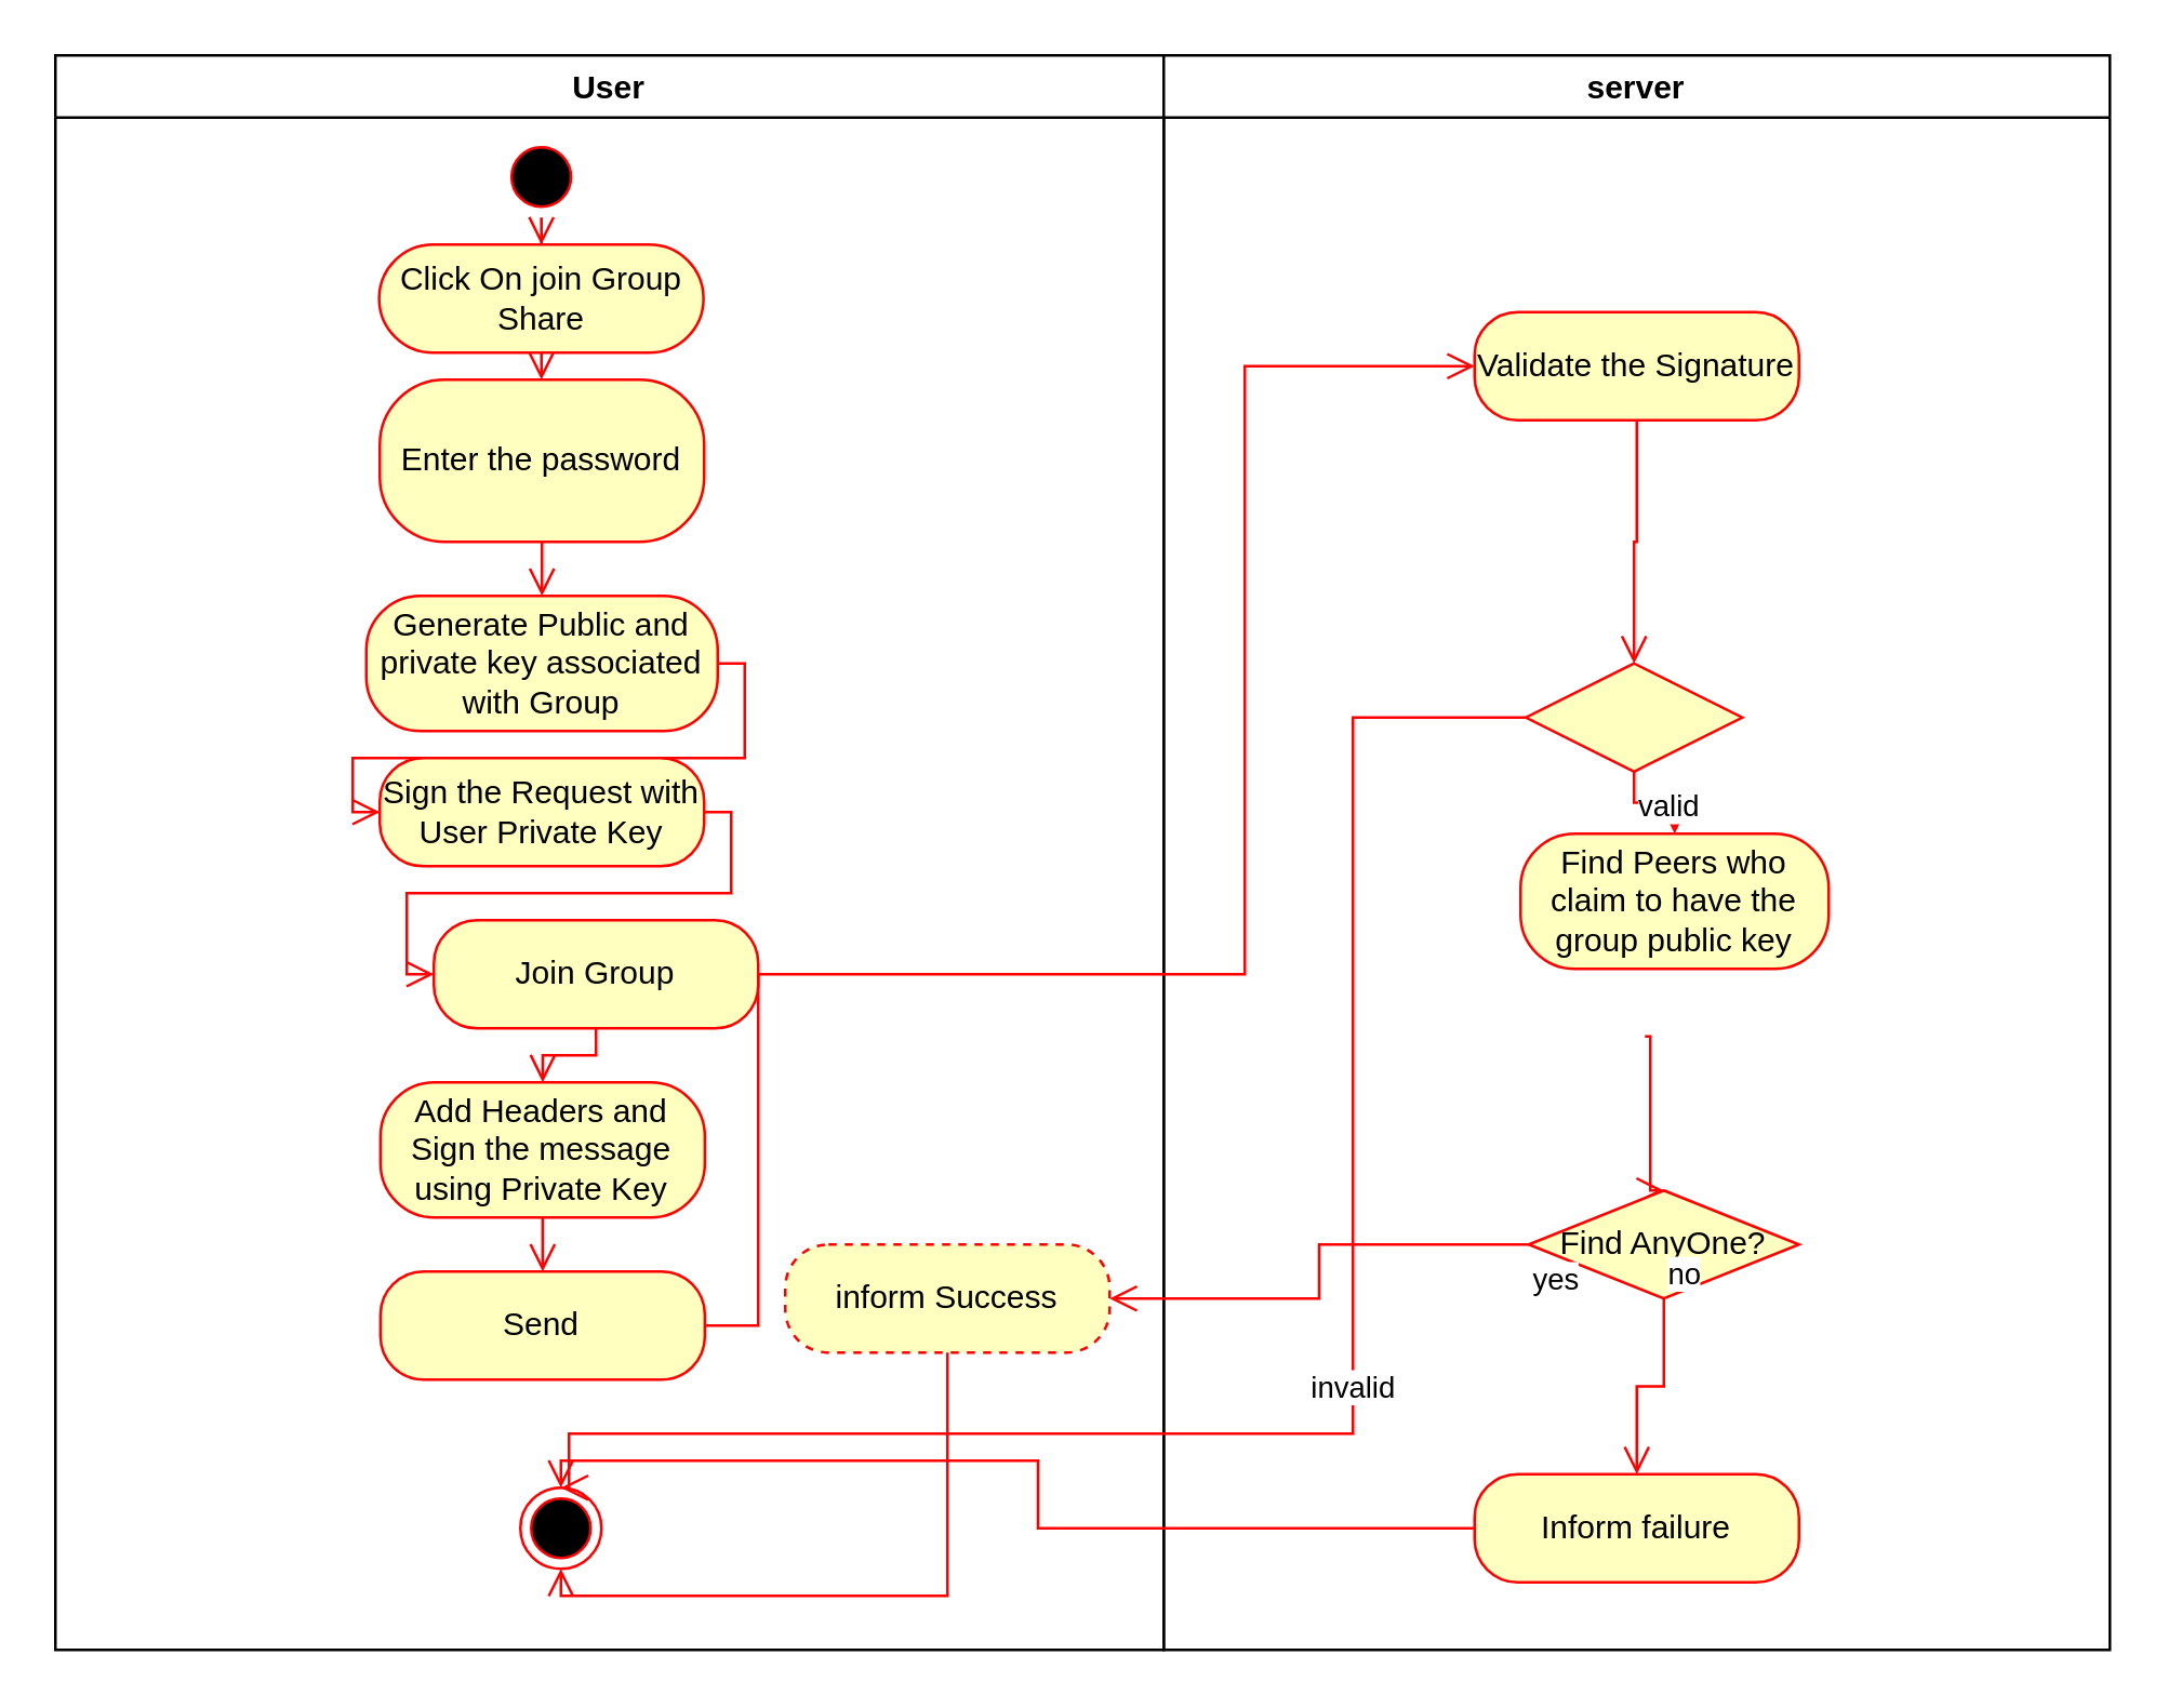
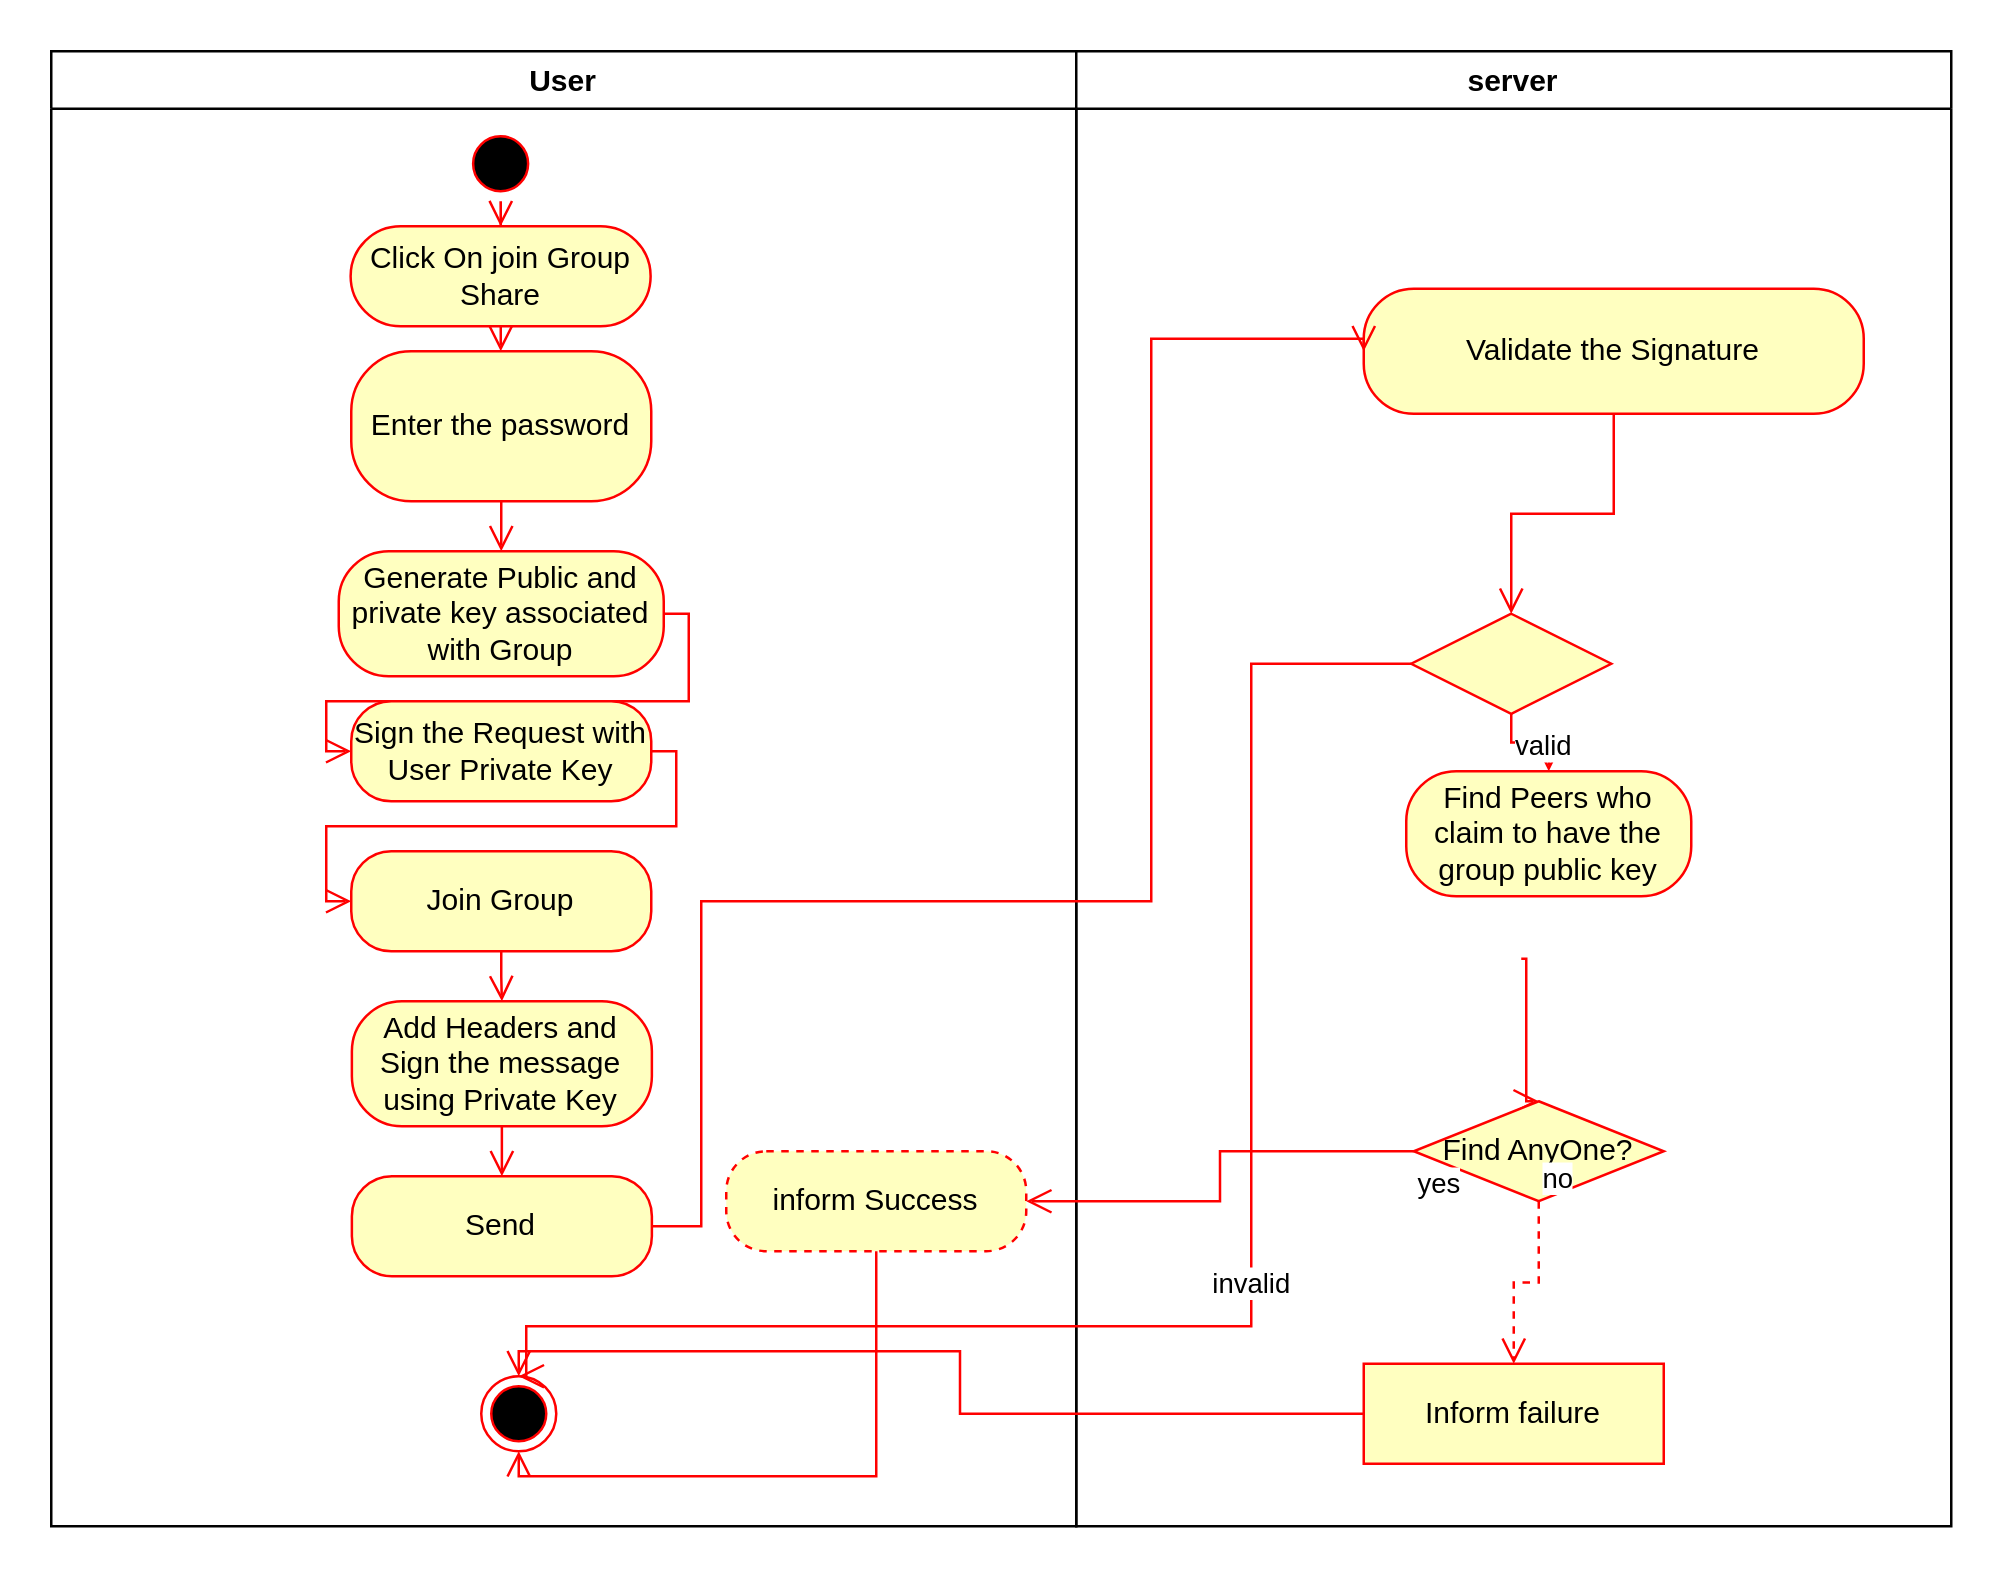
- <mxCell id="22" value="Validate the Signature" style="rounded=1;whiteSpace=wrap;html=1;arcSize=40;fontColor=#000000;fillColor=#ffffc0;strokeColor=#ff0000;" parent="21" vertex="1"><mxGeometry x="115" y="95" width="120" height="40" as="geometry" /></mxCell>
+ <mxCell id="22" value="Validate the Signature" style="rounded=1;whiteSpace=wrap;html=1;arcSize=40;fontColor=#000000;fillColor=#ffffc0;strokeColor=#ff0000;" parent="21" vertex="1"><mxGeometry x="115" y="95" width="200" height="50" as="geometry" /></mxCell>
- <mxCell id="15" value="Join Group" style="rounded=1;whiteSpace=wrap;html=1;arcSize=40;fontColor=#000000;fillColor=#ffffc0;strokeColor=#ff0000;" parent="2" vertex="1"><mxGeometry x="140" y="320" width="120" height="40" as="geometry" /></mxCell>
+ <mxCell id="15" value="Join Group" style="rounded=1;whiteSpace=wrap;html=1;arcSize=40;fontColor=#000000;fillColor=#ffffc0;strokeColor=#ff0000;" parent="2" vertex="1"><mxGeometry x="120" y="320" width="120" height="40" as="geometry" /></mxCell>
- <mxCell id="30" value="no" style="edgeStyle=orthogonalEdgeStyle;html=1;align=left;verticalAlign=bottom;endArrow=open;endSize=8;strokeColor=#ff0000;rounded=0;exitX=0.5;exitY=1;exitDx=0;exitDy=0;" parent="21" source="29" target="25" edge="1"><mxGeometry x="-1" relative="1" as="geometry"><mxPoint x="480" y="430" as="targetPoint" /><mxPoint as="offset" /></mxGeometry></mxCell>
+ <mxCell id="30" value="no" style="edgeStyle=orthogonalEdgeStyle;html=1;align=left;verticalAlign=bottom;endArrow=open;endSize=8;strokeColor=#ff0000;rounded=0;exitX=0.5;exitY=1;exitDx=0;exitDy=0;dashed=1;" parent="21" source="29" target="25" edge="1"><mxGeometry x="-1" relative="1" as="geometry"><mxPoint x="480" y="430" as="targetPoint" /><mxPoint as="offset" /></mxGeometry></mxCell>
- <mxCell id="25" value="Inform failure" style="rounded=1;whiteSpace=wrap;html=1;arcSize=40;fontColor=#000000;fillColor=#ffffc0;strokeColor=#ff0000;" parent="21" vertex="1"><mxGeometry x="115" y="525" width="120" height="40" as="geometry" /></mxCell>
+ <mxCell id="25" value="Inform failure" style="whiteSpace=wrap;html=1;arcSize=40;fontColor=#000000;fillColor=#ffffc0;strokeColor=#ff0000;rounded=0;" parent="21" vertex="1"><mxGeometry x="115" y="525" width="120" height="40" as="geometry" /></mxCell>
